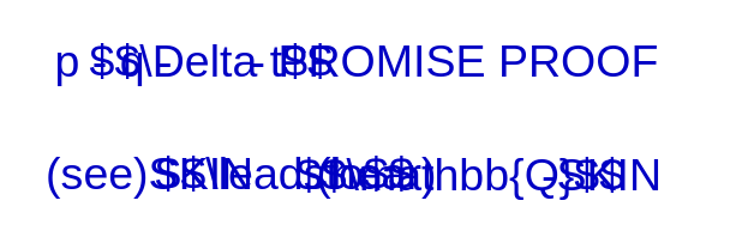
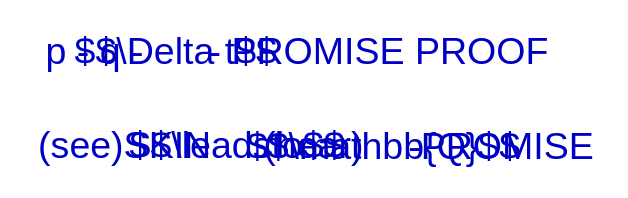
- <mxCell id="8" value="-SKIN" style="text;html=1;align=center;verticalAlign=middle;resizable=0;points=[];autosize=1;strokeColor=none;fillColor=none;fontSize=30;fontColor=#0000C4;" vertex="1" parent="1"><mxGeometry x="320" y="96" width="160" height="40" as="geometry" /></mxCell>
+ <mxCell id="8" value="-PROMISE" style="text;html=1;align=center;verticalAlign=middle;resizable=0;points=[];autosize=1;strokeColor=none;fillColor=none;fontSize=30;fontColor=#0000C4;" vertex="1" parent="1"><mxGeometry x="320" y="96" width="160" height="40" as="geometry" /></mxCell>
